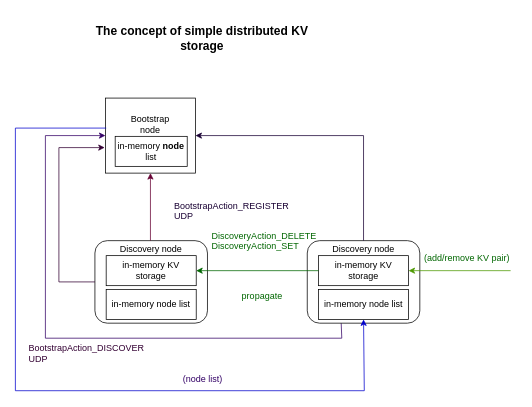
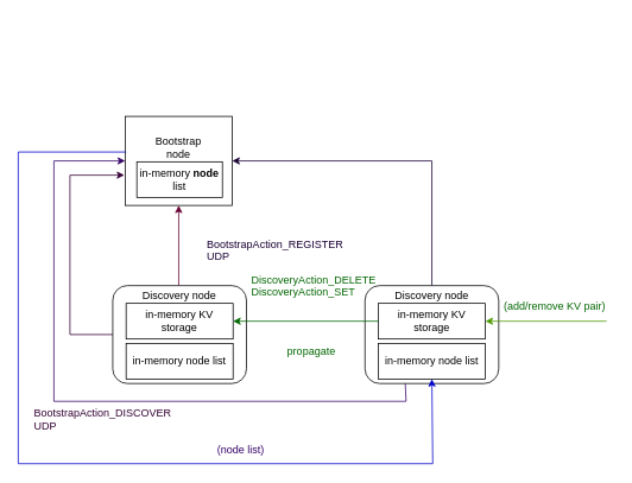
- <mxCell id="3" value="The concept of simple distributed KV storage" style="text;html=1;align=center;verticalAlign=middle;whiteSpace=wrap;rounded=0;fontSize=16;fontStyle=1" parent="1" vertex="1"><mxGeometry x="114" y="20" width="310" height="60" as="geometry" /></mxCell>
